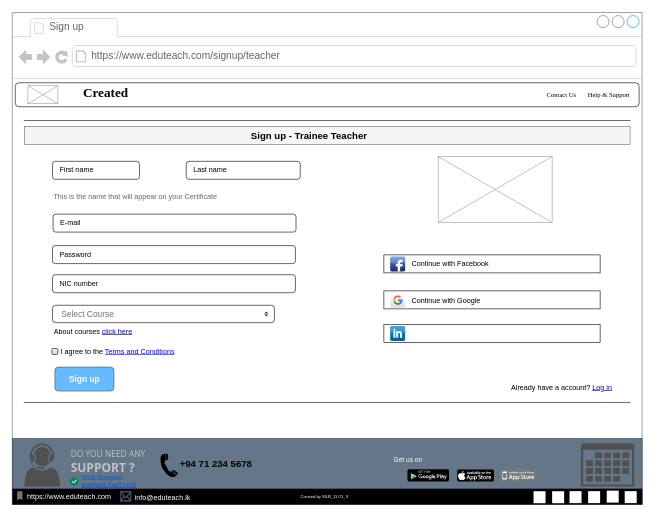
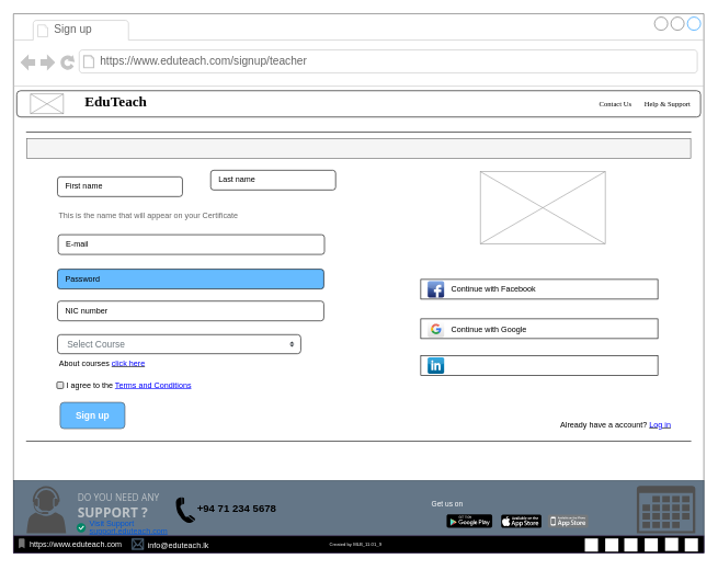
- <mxCell id="58" value="&lt;font size=&quot;1&quot; face=&quot;Comic Sans MS&quot; style=&quot;&quot;&gt;&lt;b style=&quot;font-size: 22px;&quot;&gt;Created&lt;/b&gt;&lt;/font&gt;" style="text;html=1;strokeColor=none;fillColor=none;align=center;verticalAlign=middle;whiteSpace=wrap;rounded=0;" vertex="1" parent="1"><mxGeometry x="96" y="139" width="160" height="30" as="geometry" /></mxCell>
+ <mxCell id="58" value="&lt;font size=&quot;1&quot; face=&quot;Comic Sans MS&quot; style=&quot;&quot;&gt;&lt;b style=&quot;font-size: 22px;&quot;&gt;EduTeach&lt;/b&gt;&lt;/font&gt;" style="text;html=1;strokeColor=none;fillColor=none;align=center;verticalAlign=middle;whiteSpace=wrap;rounded=0;" vertex="1" parent="1"><mxGeometry x="96" y="139" width="160" height="30" as="geometry" /></mxCell>
- <mxCell id="10" value="Sign up - Trainee Teacher" style="text;html=1;strokeColor=none;fillColor=none;align=center;verticalAlign=middle;whiteSpace=wrap;rounded=0;fontSize=16;fontStyle=1" parent="1" vertex="1"><mxGeometry x="410" y="210" width="210" height="30" as="geometry" /></mxCell>
- <mxCell id="11" value="&amp;nbsp; &amp;nbsp;First name" style="rounded=1;whiteSpace=wrap;html=1;align=left;" parent="1" vertex="1"><mxGeometry x="87" y="268" width="145" height="30" as="geometry" /></mxCell>
+ <mxCell id="11" value="&amp;nbsp; &amp;nbsp;First name" style="rounded=1;whiteSpace=wrap;html=1;align=left;" parent="1" vertex="1"><mxGeometry x="87" y="268" width="190" height="30" as="geometry" /></mxCell>
- <mxCell id="37" value="&amp;nbsp; &amp;nbsp;Last name" style="rounded=1;whiteSpace=wrap;html=1;align=left;" parent="1" vertex="1"><mxGeometry x="310" y="268" width="190" height="30" as="geometry" /></mxCell>
+ <mxCell id="37" value="&amp;nbsp; &amp;nbsp;Last name" style="rounded=1;whiteSpace=wrap;html=1;align=left;" parent="1" vertex="1"><mxGeometry x="320" y="258" width="190" height="30" as="geometry" /></mxCell>
- <mxCell id="38" value="&amp;nbsp; &amp;nbsp;Password" style="rounded=1;whiteSpace=wrap;html=1;align=left;" parent="1" vertex="1"><mxGeometry x="87" y="408.5" width="405" height="30" as="geometry" /></mxCell>
+ <mxCell id="38" value="&amp;nbsp; &amp;nbsp;Password" style="rounded=1;whiteSpace=wrap;html=1;align=left;fillColor=#66bbff;" parent="1" vertex="1"><mxGeometry x="87" y="408.5" width="405" height="30" as="geometry" /></mxCell>
- <mxCell id="20" value="&lt;p style=&quot;line-height: 90%;&quot;&gt;Visit Support&lt;br&gt;&lt;u&gt;support.mail.com&lt;/u&gt;&lt;/p&gt;" style="fillColor=none;strokeColor=none;html=1;fontColor=#0057D8;align=left;fontSize=12;sketch=0;" parent="1" vertex="1"><mxGeometry x="134" y="784.85" width="125" height="33" as="geometry" /></mxCell>
+ <mxCell id="20" value="&lt;p style=&quot;line-height: 90%;&quot;&gt;Visit Support&lt;br&gt;&lt;u&gt;support.eduteach.com&lt;/u&gt;&lt;/p&gt;" style="fillColor=none;strokeColor=none;html=1;fontColor=#0057D8;align=left;fontSize=12;sketch=0;" parent="1" vertex="1"><mxGeometry x="134" y="784.85" width="125" height="33" as="geometry" /></mxCell>
